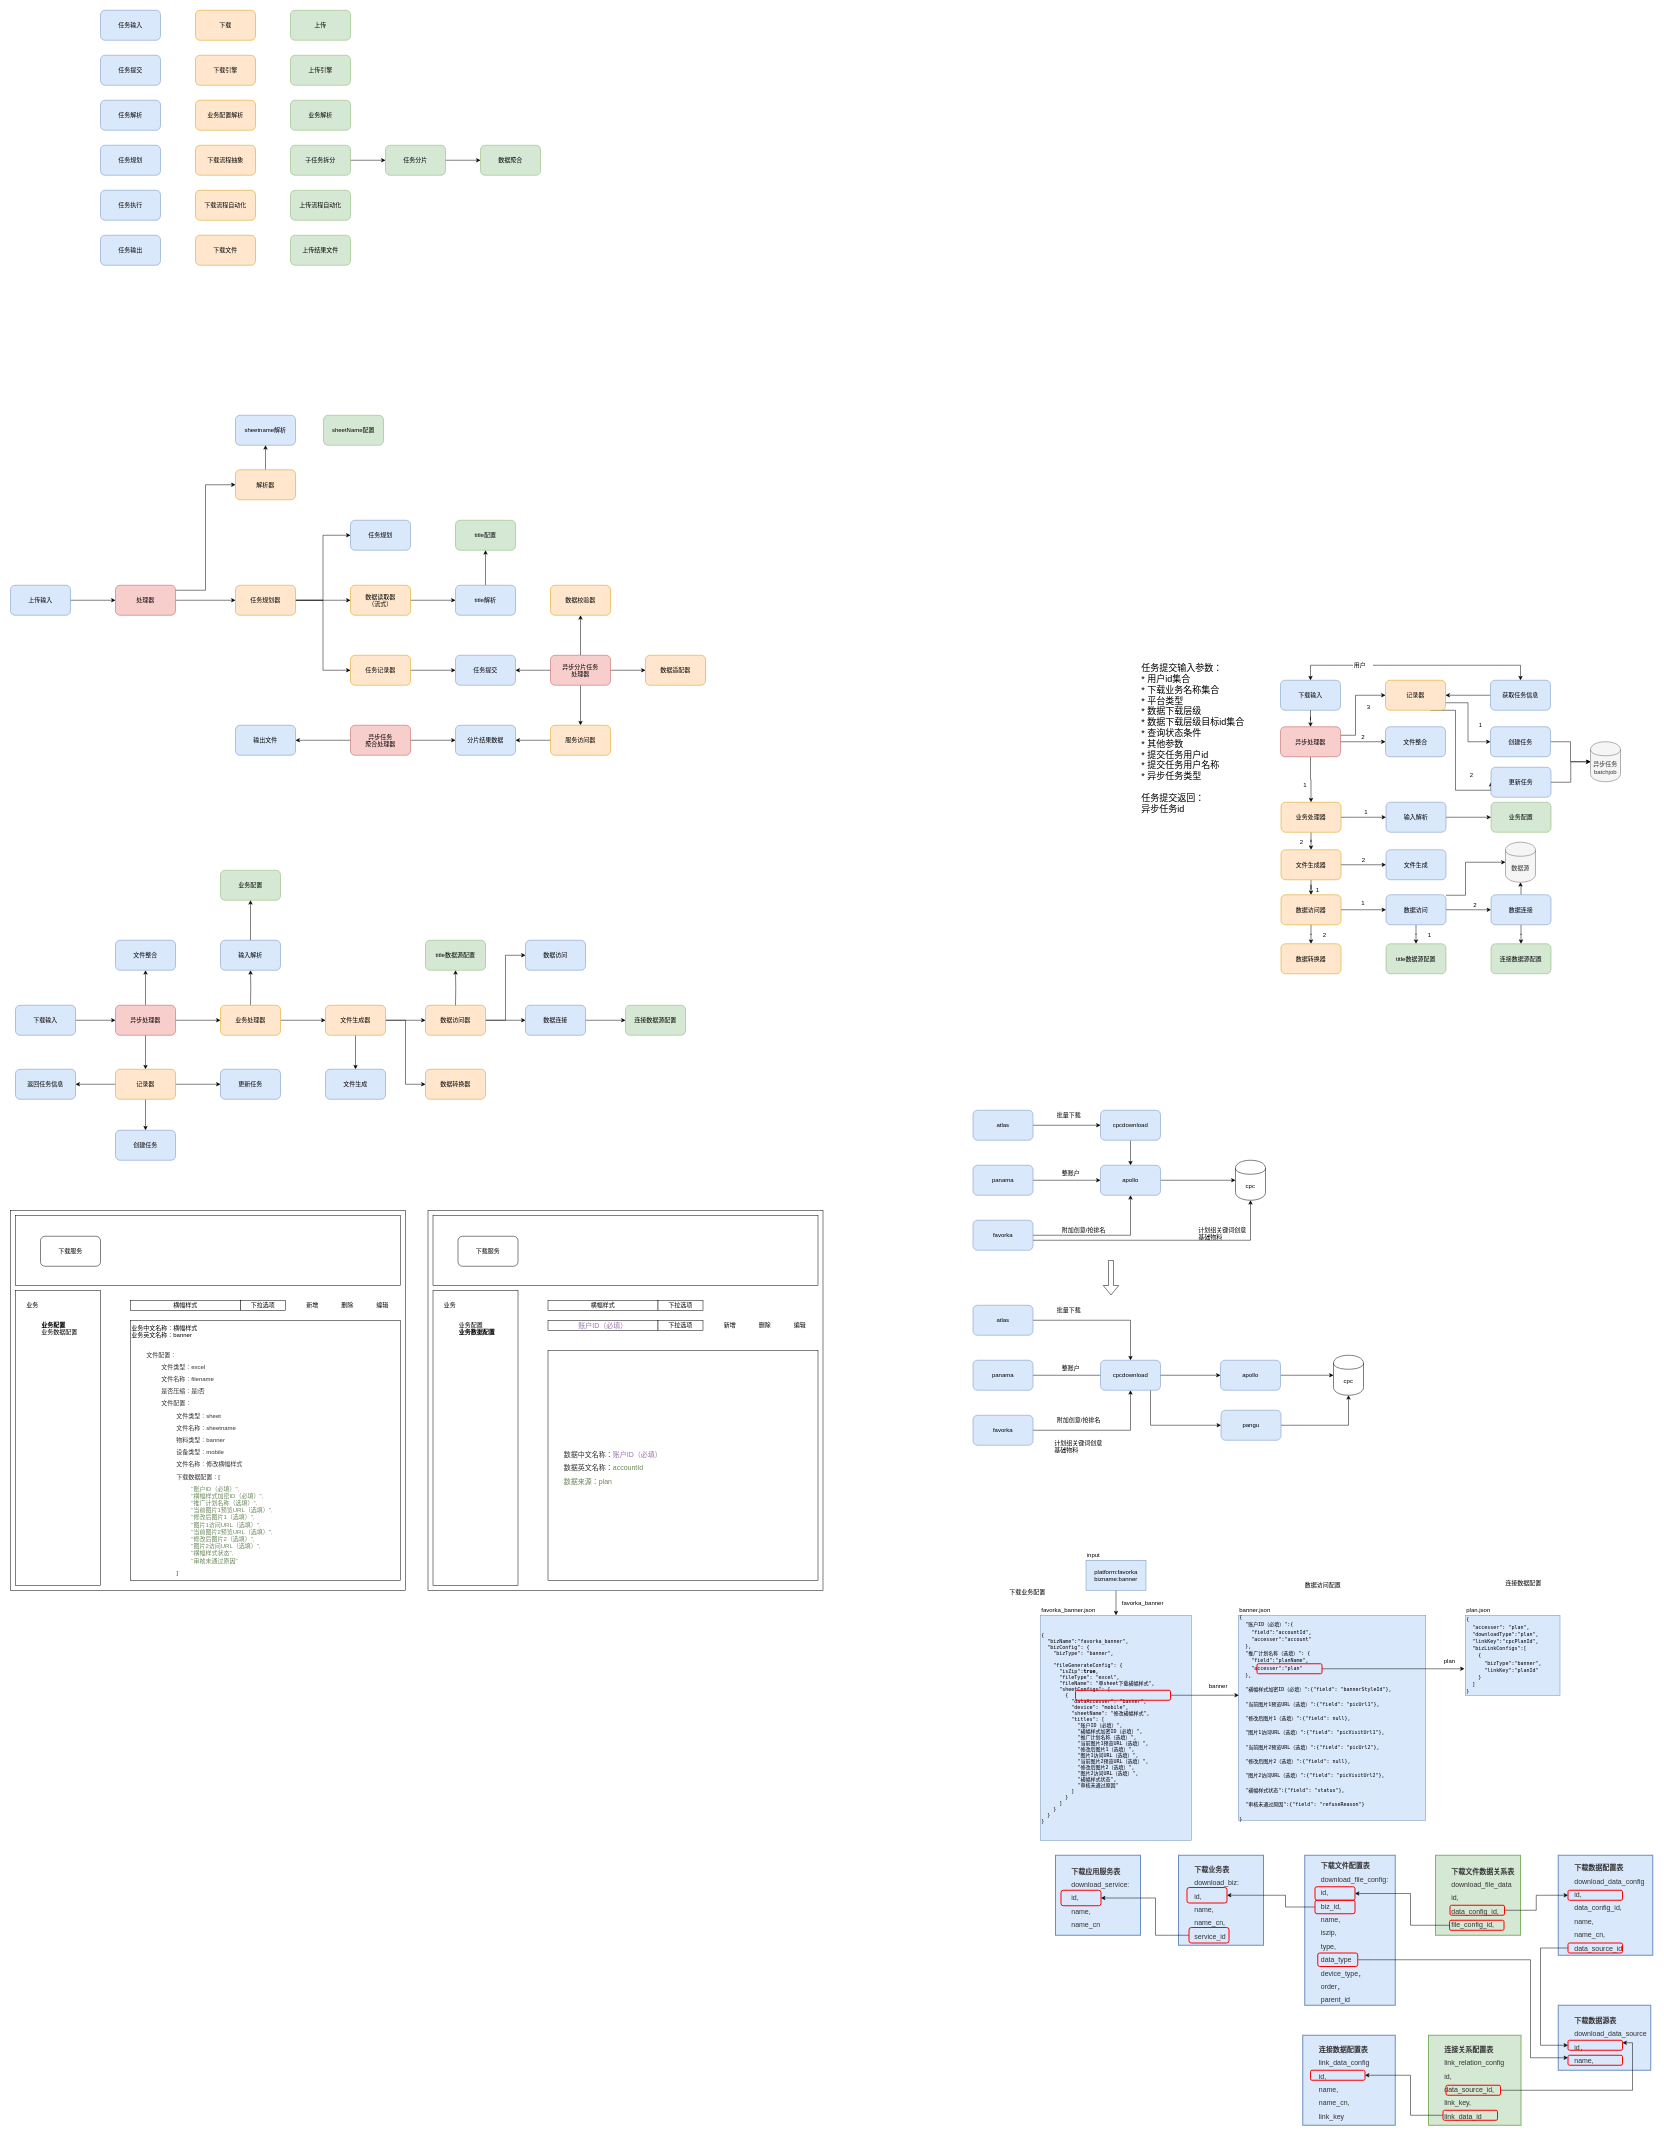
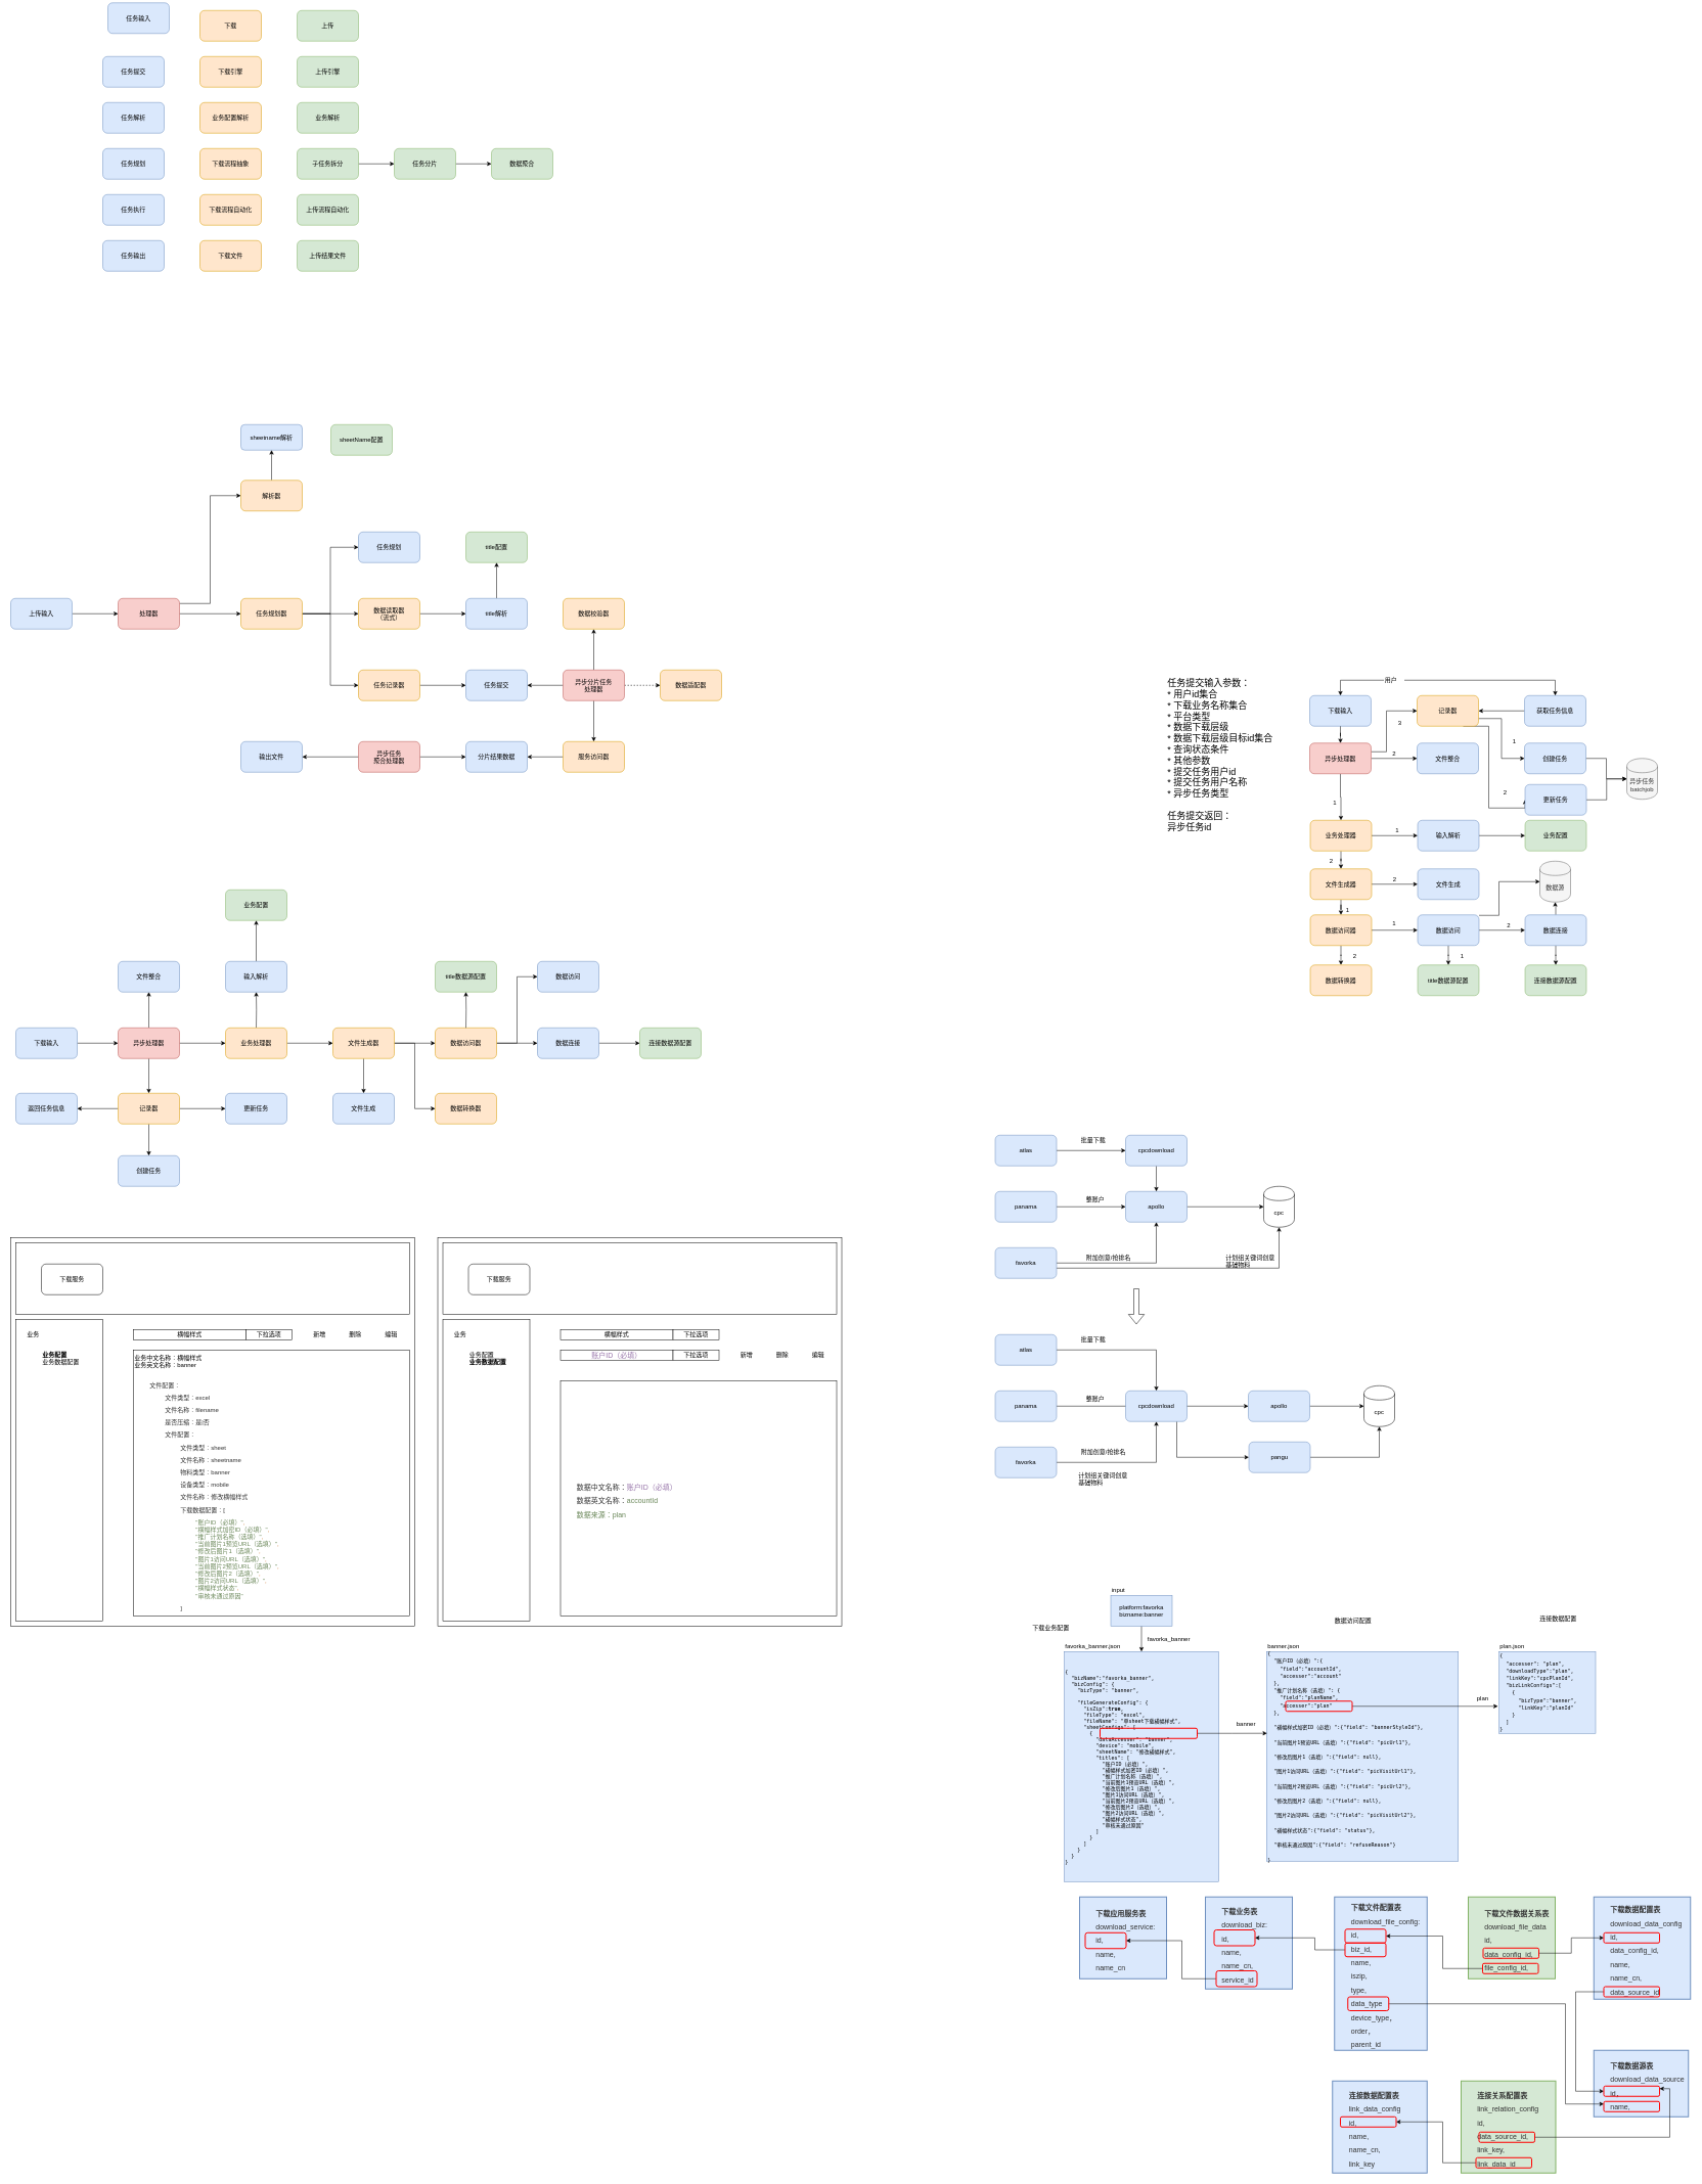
- <mxCell id="2" value="任务输入" style="rounded=1;whiteSpace=wrap;html=1;fillColor=#dae8fc;strokeColor=#6c8ebf;" parent="1" vertex="1"><mxGeometry x="200" y="20" width="120" height="60" as="geometry" /></mxCell>
+ <mxCell id="2" value="任务输入" style="rounded=1;whiteSpace=wrap;html=1;fillColor=#dae8fc;strokeColor=#6c8ebf;" parent="1" vertex="1"><mxGeometry x="210" y="5" width="120" height="60" as="geometry" /></mxCell>
- <mxCell id="26" value="sheetname解析" style="rounded=1;whiteSpace=wrap;html=1;fillColor=#dae8fc;strokeColor=#6c8ebf;" vertex="1" parent="1"><mxGeometry x="470" y="830" width="120" height="60" as="geometry" /></mxCell>
+ <mxCell id="26" value="sheetname解析" style="rounded=1;whiteSpace=wrap;html=1;fillColor=#dae8fc;strokeColor=#6c8ebf;" vertex="1" parent="1"><mxGeometry x="470" y="830" width="120" height="50" as="geometry" /></mxCell>
- <mxCell id="45" style="edgeStyle=orthogonalEdgeStyle;rounded=0;orthogonalLoop=1;jettySize=auto;html=1;entryX=0;entryY=0.5;entryDx=0;entryDy=0;" edge="1" parent="1" source="48" target="51"><mxGeometry relative="1" as="geometry" /></mxCell>
+ <mxCell id="45" style="edgeStyle=orthogonalEdgeStyle;rounded=0;orthogonalLoop=1;jettySize=auto;html=1;entryX=0;entryY=0.5;entryDx=0;entryDy=0;dashed=1;" edge="1" parent="1" source="48" target="51"><mxGeometry relative="1" as="geometry" /></mxCell>
